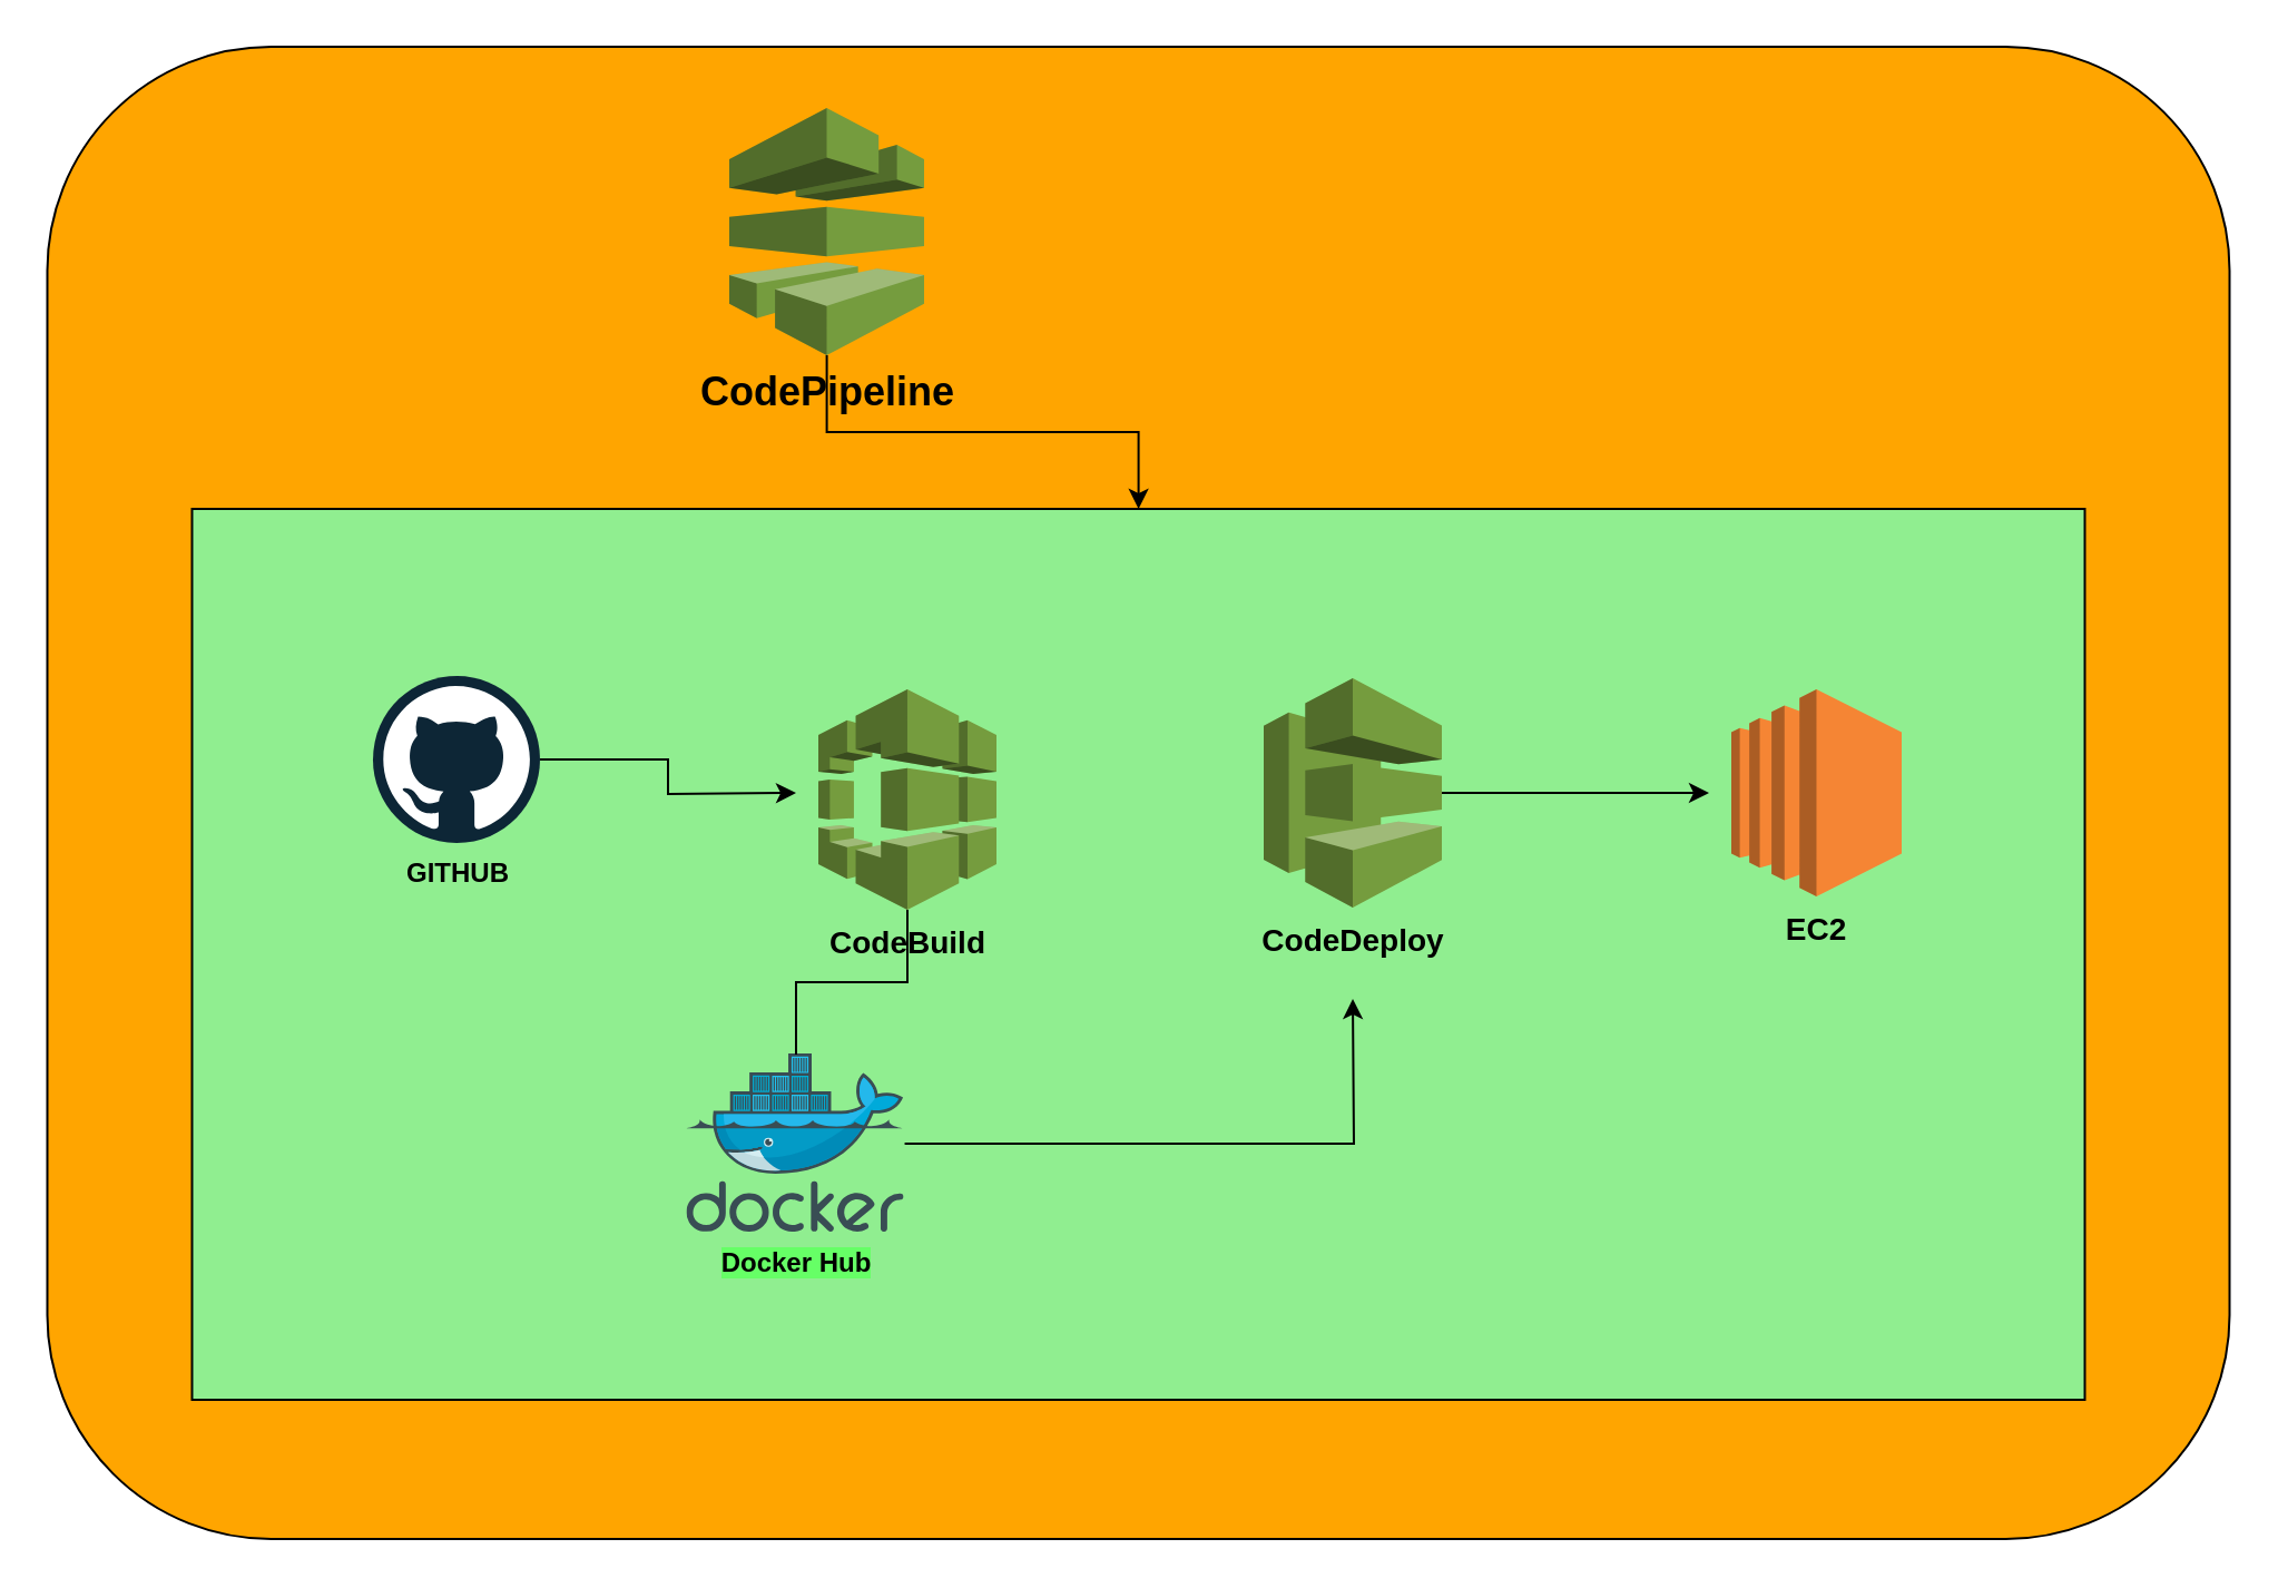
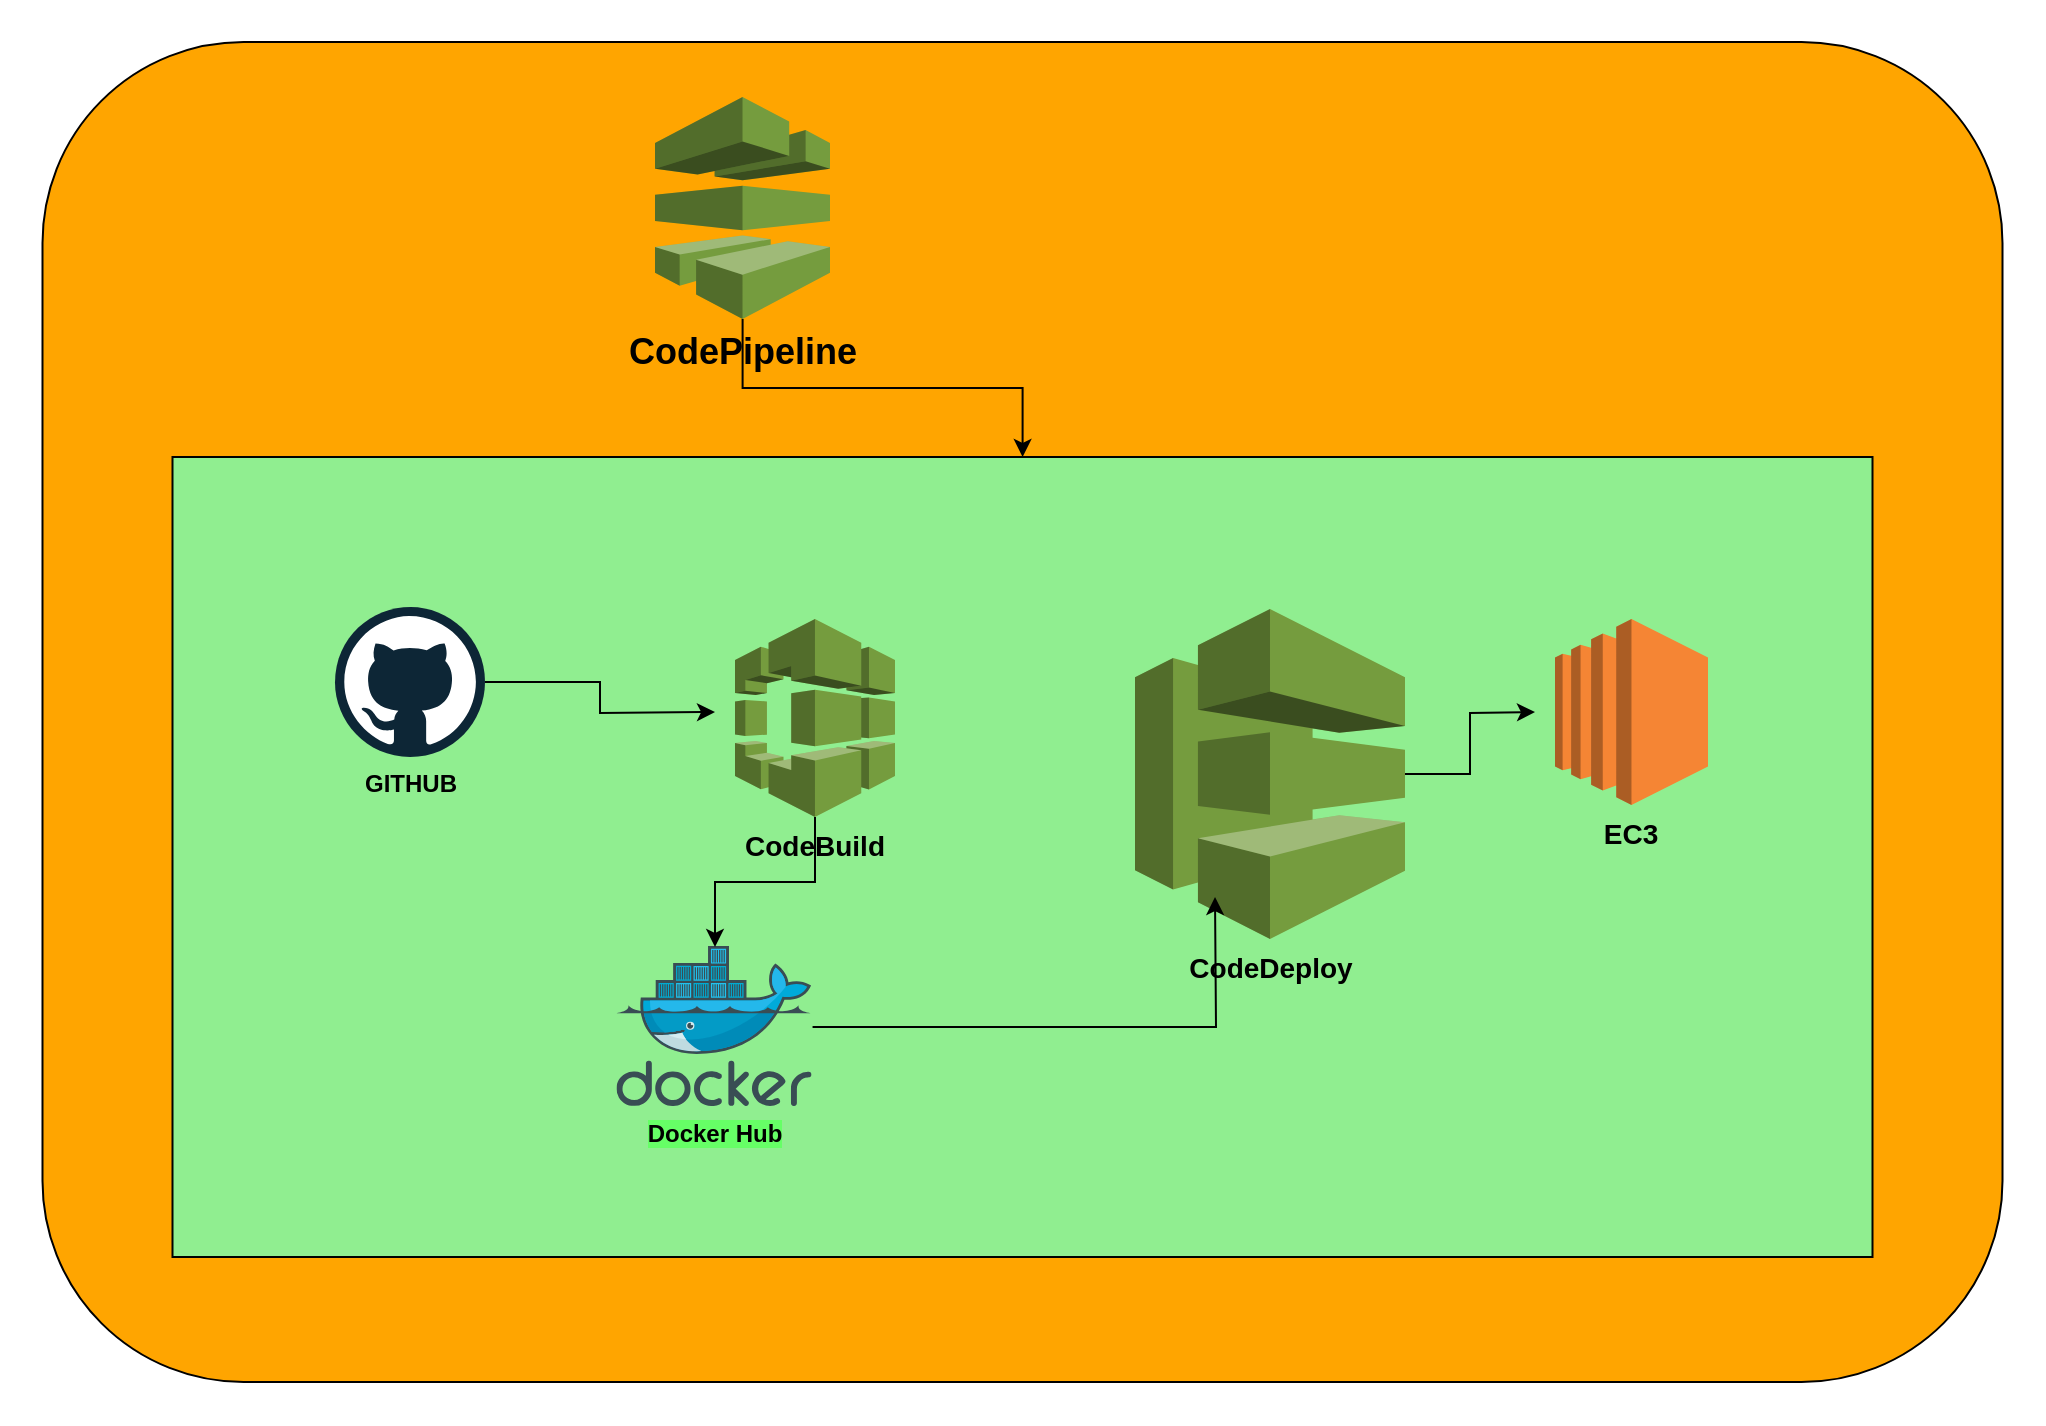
- <mxCell id="8" value="&lt;b&gt;&lt;font style=&quot;font-size: 14px;&quot;&gt;CodeDeploy&lt;/font&gt;&lt;/b&gt;" style="outlineConnect=0;dashed=0;verticalLabelPosition=bottom;verticalAlign=top;align=center;html=1;shape=mxgraph.aws3.codedeploy;fillColor=#759C3E;gradientColor=none;strokeColor=default;fontFamily=Helvetica;fontSize=12;fontColor=default;" vertex="1" parent="1"><mxGeometry x="567" y="304" width="80" height="103" as="geometry" /></mxCell>
+ <mxCell id="8" value="&lt;b&gt;&lt;font style=&quot;font-size: 14px;&quot;&gt;CodeDeploy&lt;/font&gt;&lt;/b&gt;" style="outlineConnect=0;dashed=0;verticalLabelPosition=bottom;verticalAlign=top;align=center;html=1;shape=mxgraph.aws3.codedeploy;fillColor=#759C3E;gradientColor=none;strokeColor=default;fontFamily=Helvetica;fontSize=12;fontColor=default;" vertex="1" parent="1"><mxGeometry x="567" y="304" width="135" height="165" as="geometry" /></mxCell>
- <mxCell id="11" value="&lt;b&gt;&lt;font style=&quot;font-size: 14px;&quot;&gt;EC2&lt;/font&gt;&lt;/b&gt;" style="outlineConnect=0;dashed=0;verticalLabelPosition=bottom;verticalAlign=top;align=center;html=1;shape=mxgraph.aws3.ec2;fillColor=#F58534;gradientColor=none;strokeColor=default;fontFamily=Helvetica;fontSize=12;fontColor=default;" vertex="1" parent="1"><mxGeometry x="777" y="309" width="76.5" height="93" as="geometry" /></mxCell>
+ <mxCell id="11" value="&lt;b&gt;&lt;font style=&quot;font-size: 14px;&quot;&gt;EC3&lt;/font&gt;&lt;/b&gt;" style="outlineConnect=0;dashed=0;verticalLabelPosition=bottom;verticalAlign=top;align=center;html=1;shape=mxgraph.aws3.ec2;fillColor=#F58534;gradientColor=none;strokeColor=default;fontFamily=Helvetica;fontSize=12;fontColor=default;" vertex="1" parent="1"><mxGeometry x="777" y="309" width="76.5" height="93" as="geometry" /></mxCell>
- <mxCell id="14" style="edgeStyle=orthogonalEdgeStyle;rounded=0;orthogonalLoop=1;jettySize=auto;html=1;entryX=0.5;entryY=0;entryDx=0;entryDy=0;entryPerimeter=0;fontFamily=Helvetica;fontSize=12;fontColor=default;endArrow=none;" edge="1" parent="1" source="6" target="13"><mxGeometry relative="1" as="geometry" /></mxCell>
+ <mxCell id="14" style="edgeStyle=orthogonalEdgeStyle;rounded=0;orthogonalLoop=1;jettySize=auto;html=1;entryX=0.5;entryY=0;entryDx=0;entryDy=0;entryPerimeter=0;fontFamily=Helvetica;fontSize=12;fontColor=default;" edge="1" parent="1" source="6" target="13"><mxGeometry relative="1" as="geometry" /></mxCell>
